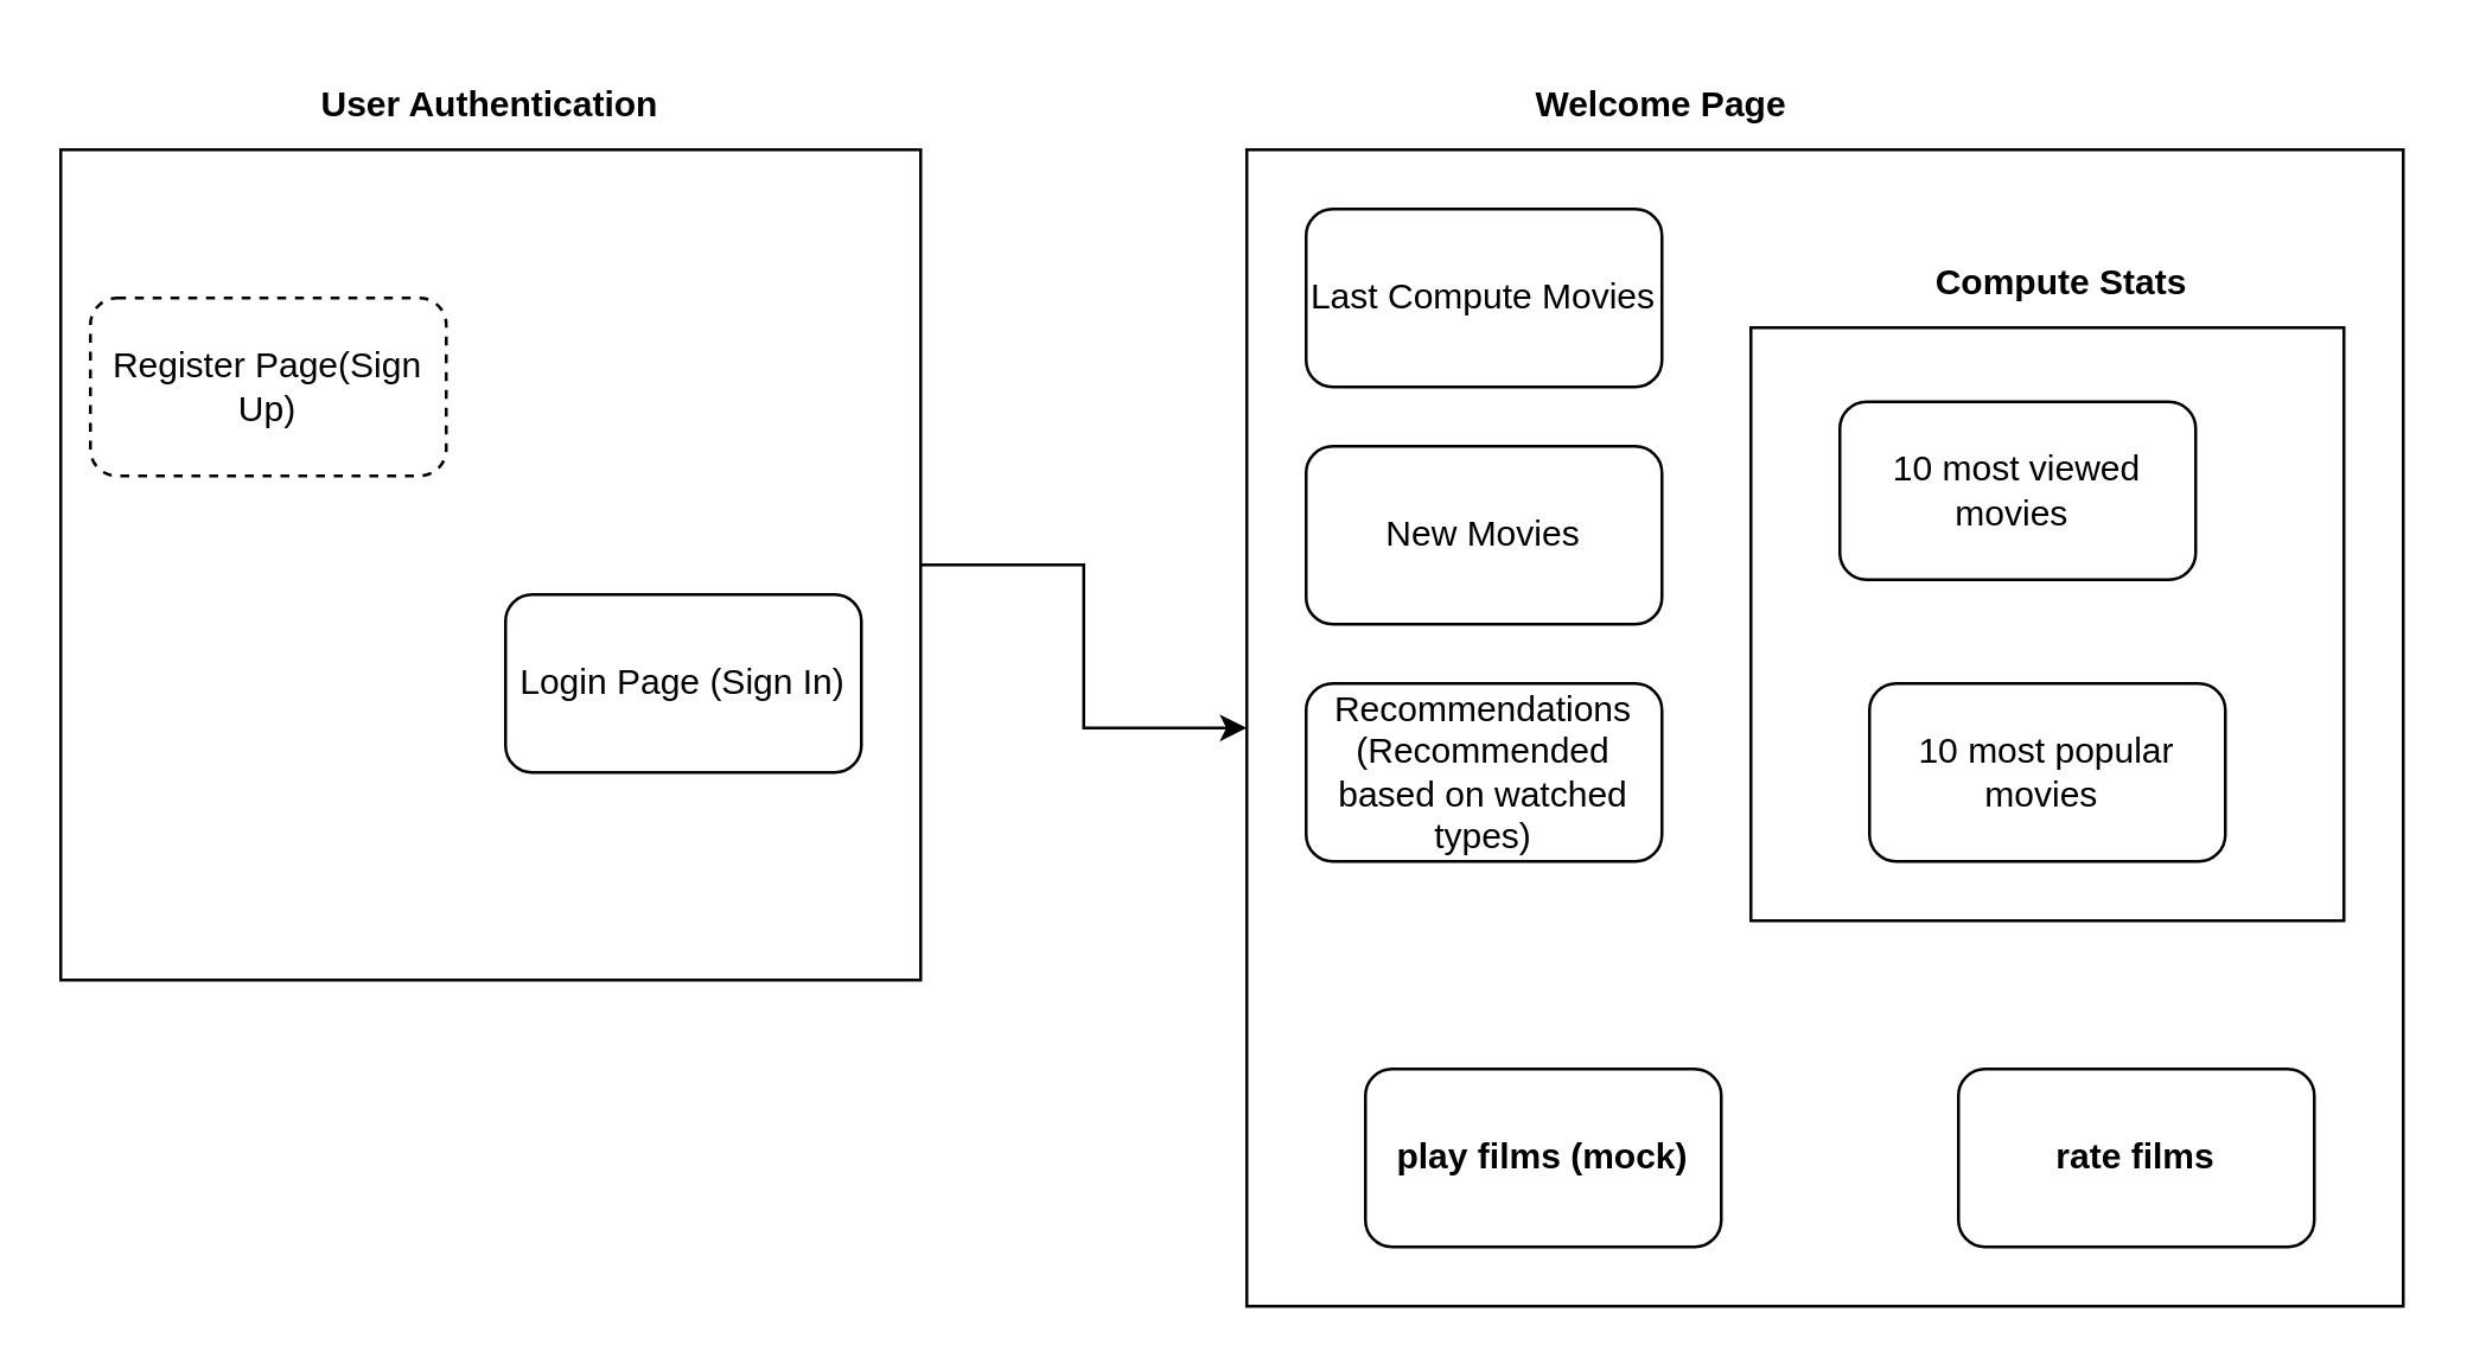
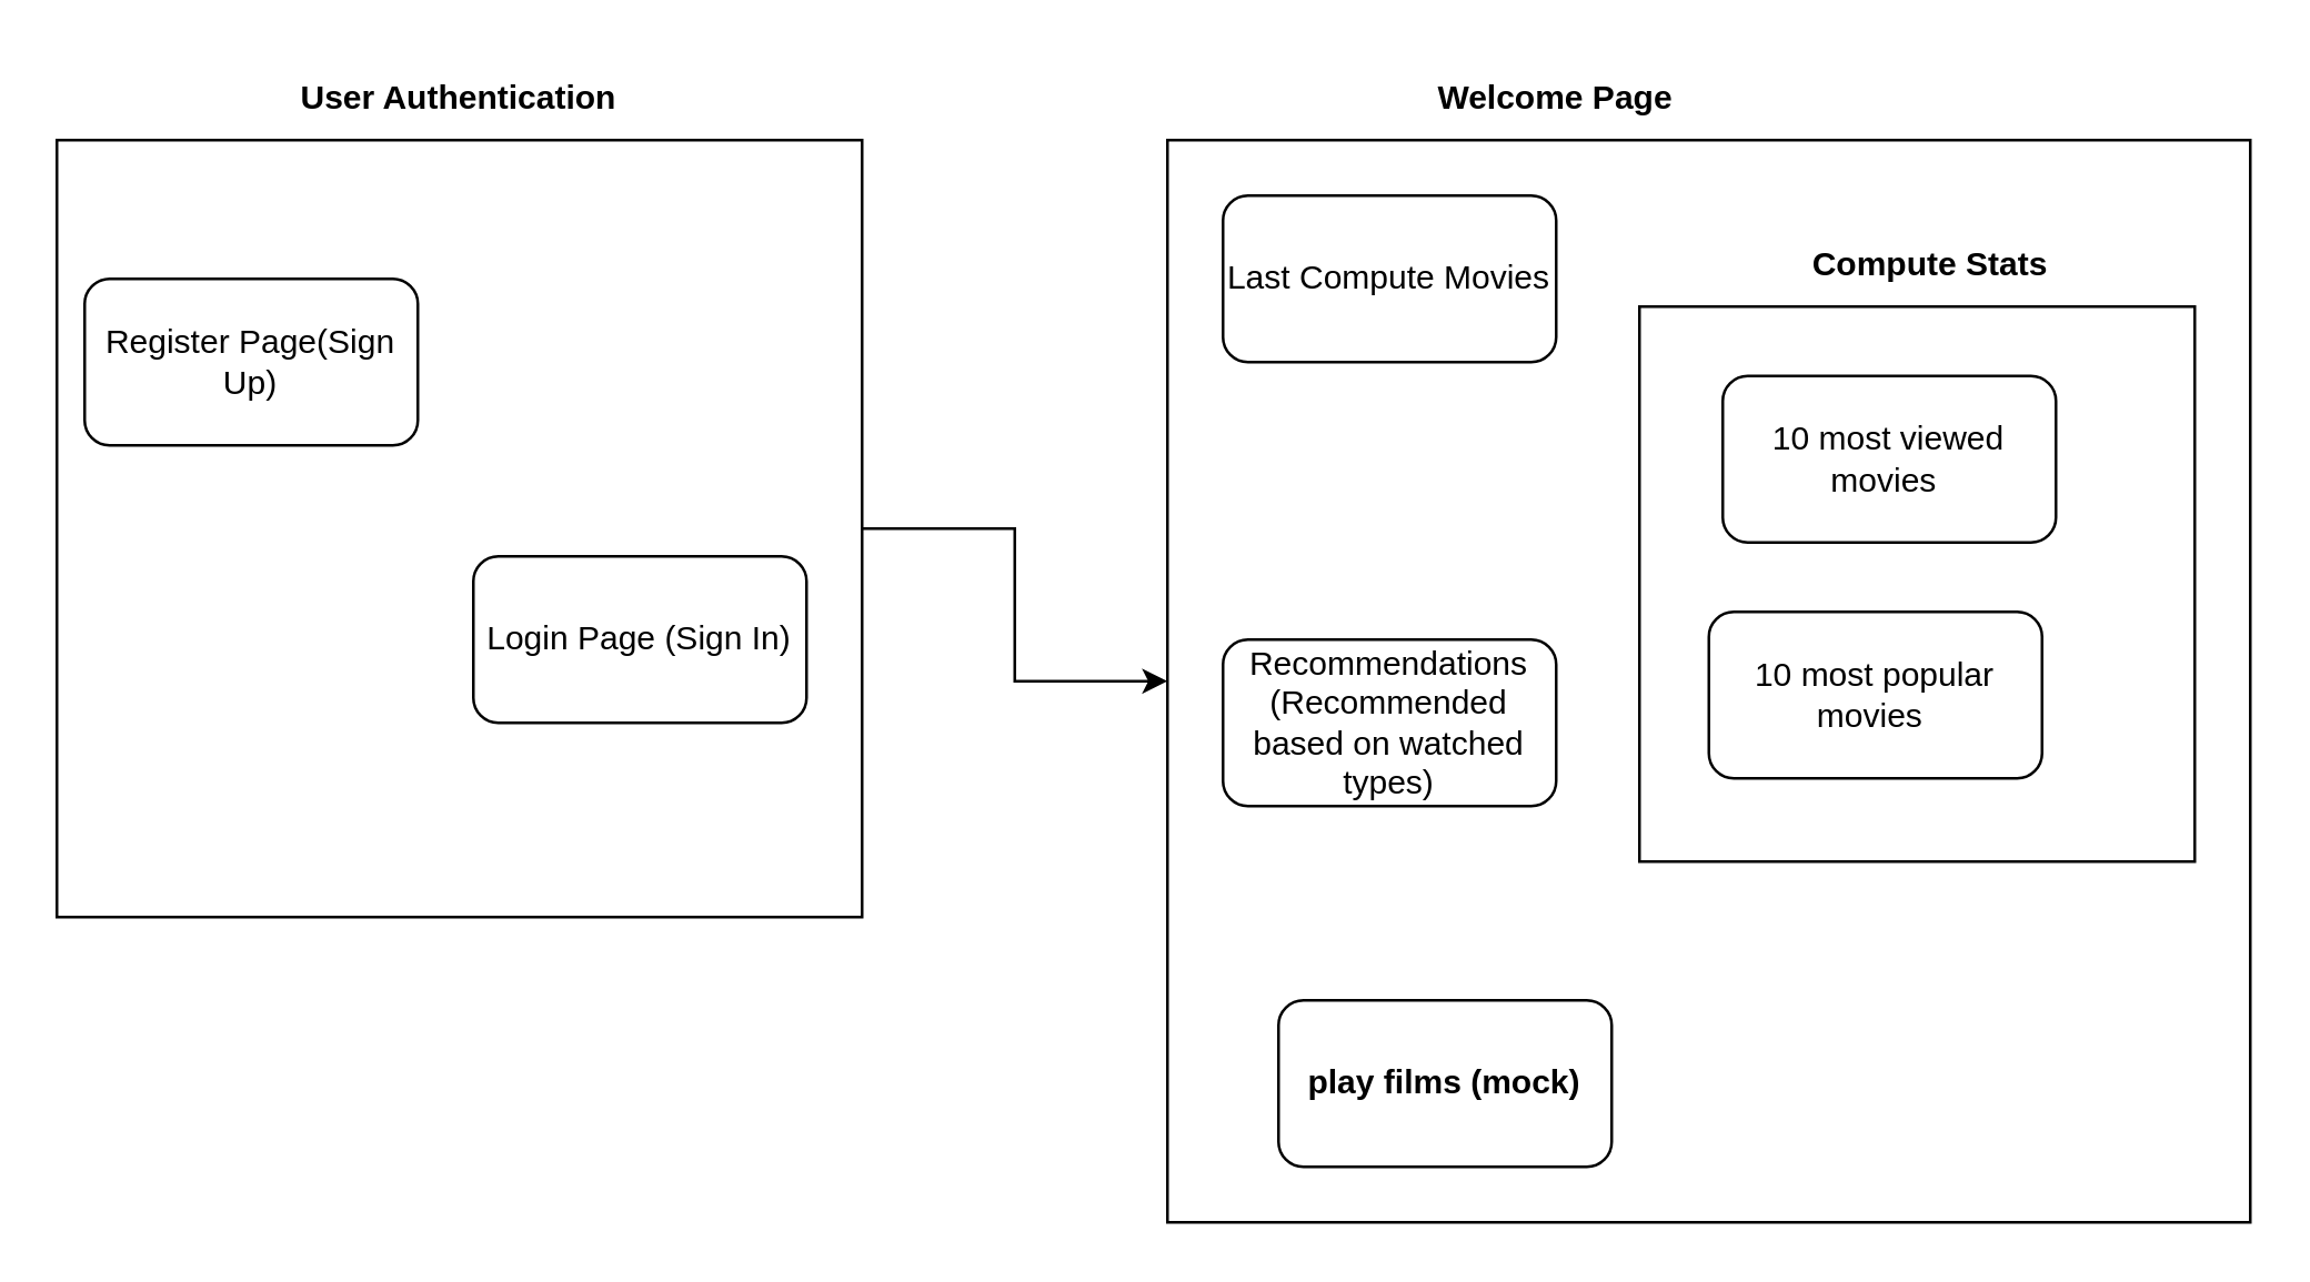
- <mxCell id="3" value="Register Page(Sign Up)" style="rounded=1;whiteSpace=wrap;html=1;dashed=1;" parent="1" vertex="1"><mxGeometry x="30" y="100" width="120" height="60" as="geometry" /></mxCell>
+ <mxCell id="3" value="Register Page(Sign Up)" style="rounded=1;whiteSpace=wrap;html=1;" parent="1" vertex="1"><mxGeometry x="30" y="100" width="120" height="60" as="geometry" /></mxCell>
- <mxCell id="10" value="New Movies" style="rounded=1;whiteSpace=wrap;html=1;" parent="1" vertex="1"><mxGeometry x="440" y="150" width="120" height="60" as="geometry" /></mxCell>
- <mxCell id="15" value="10 most popular movies&amp;nbsp;" style="rounded=1;whiteSpace=wrap;html=1;" parent="1" vertex="1"><mxGeometry x="630" y="230" width="120" height="60" as="geometry" /></mxCell>
+ <mxCell id="15" value="10 most popular movies&amp;nbsp;" style="rounded=1;whiteSpace=wrap;html=1;" parent="1" vertex="1"><mxGeometry x="615" y="220" width="120" height="60" as="geometry" /></mxCell>
- <mxCell id="12" value="&lt;b&gt;rate films&lt;/b&gt;" style="rounded=1;whiteSpace=wrap;html=1;" parent="1" vertex="1"><mxGeometry x="660" y="360" width="120" height="60" as="geometry" /></mxCell>
